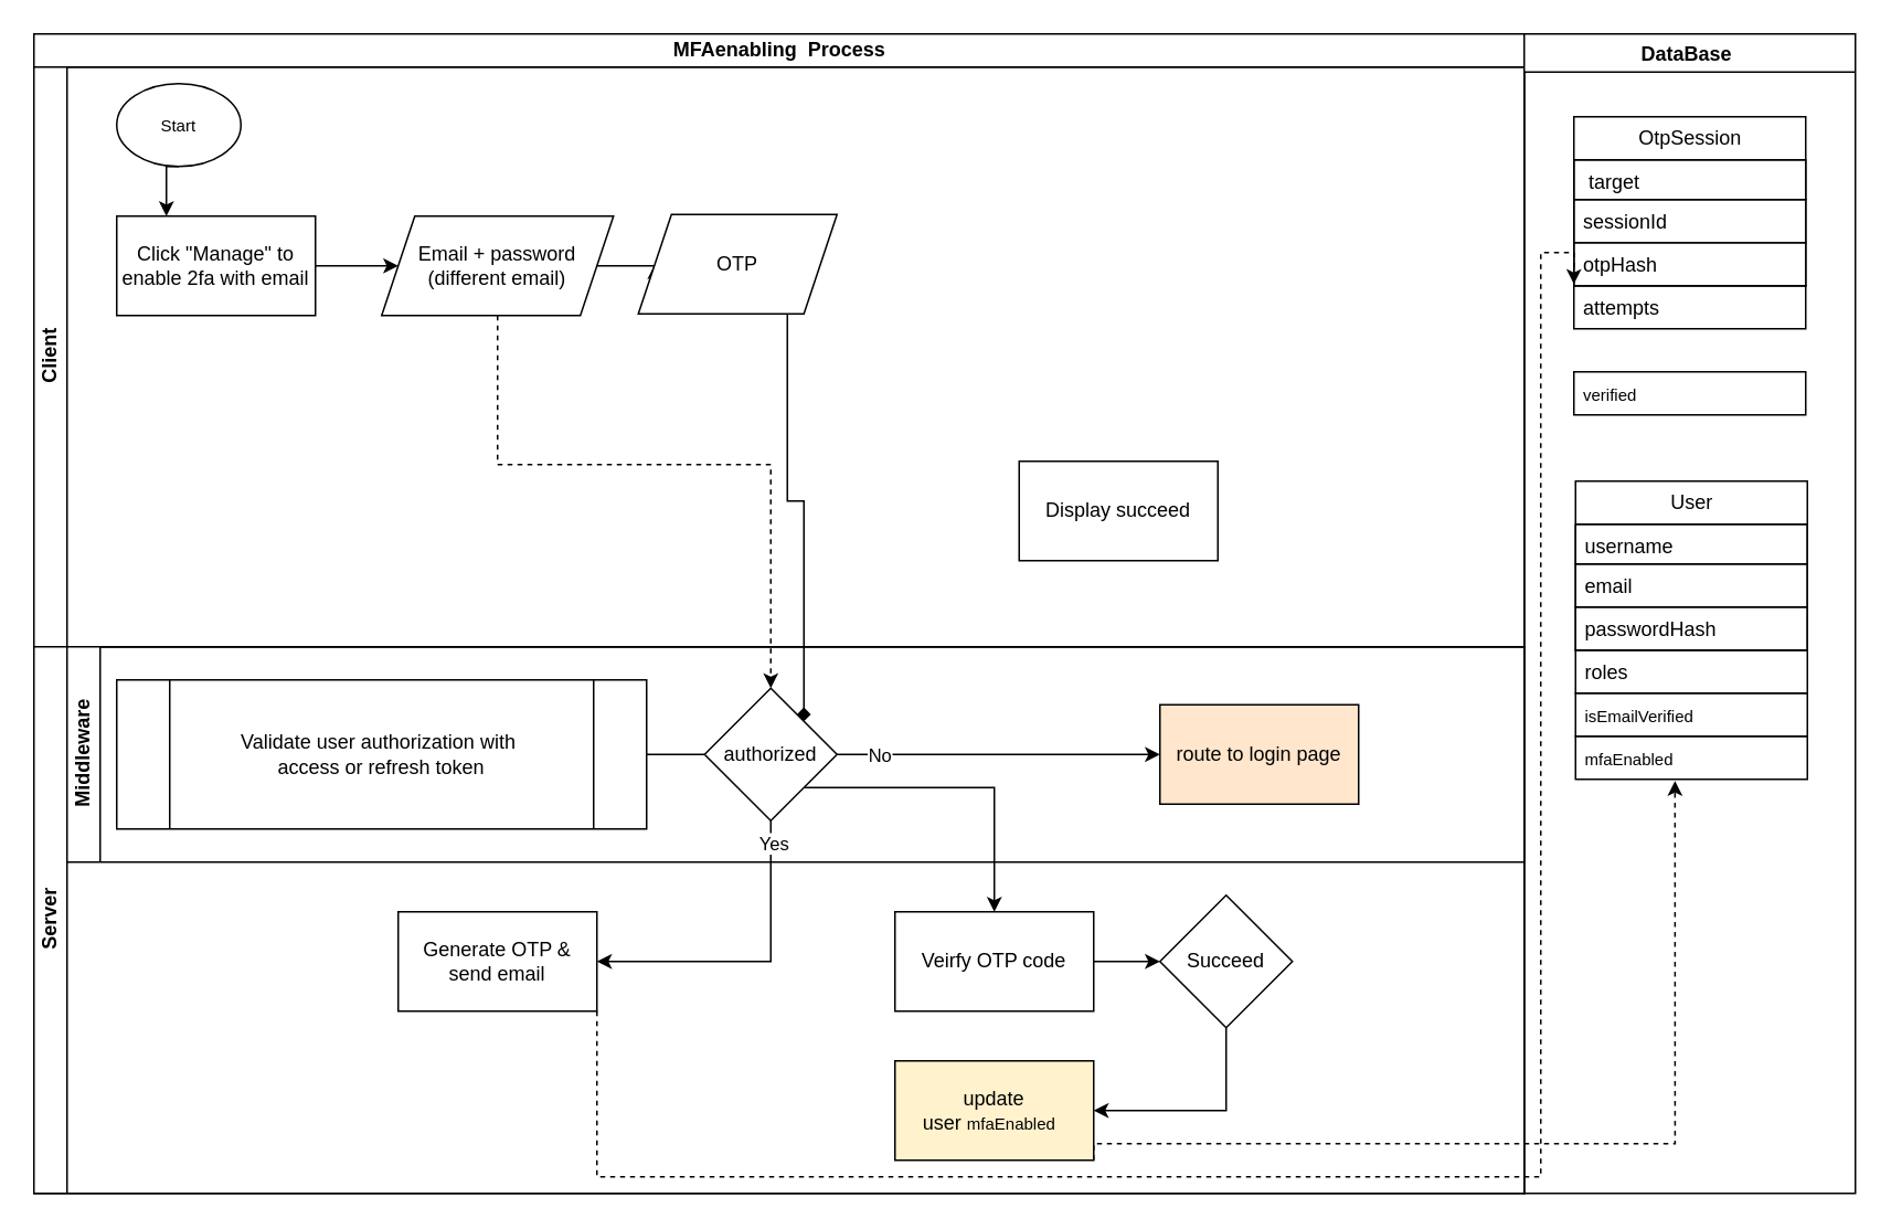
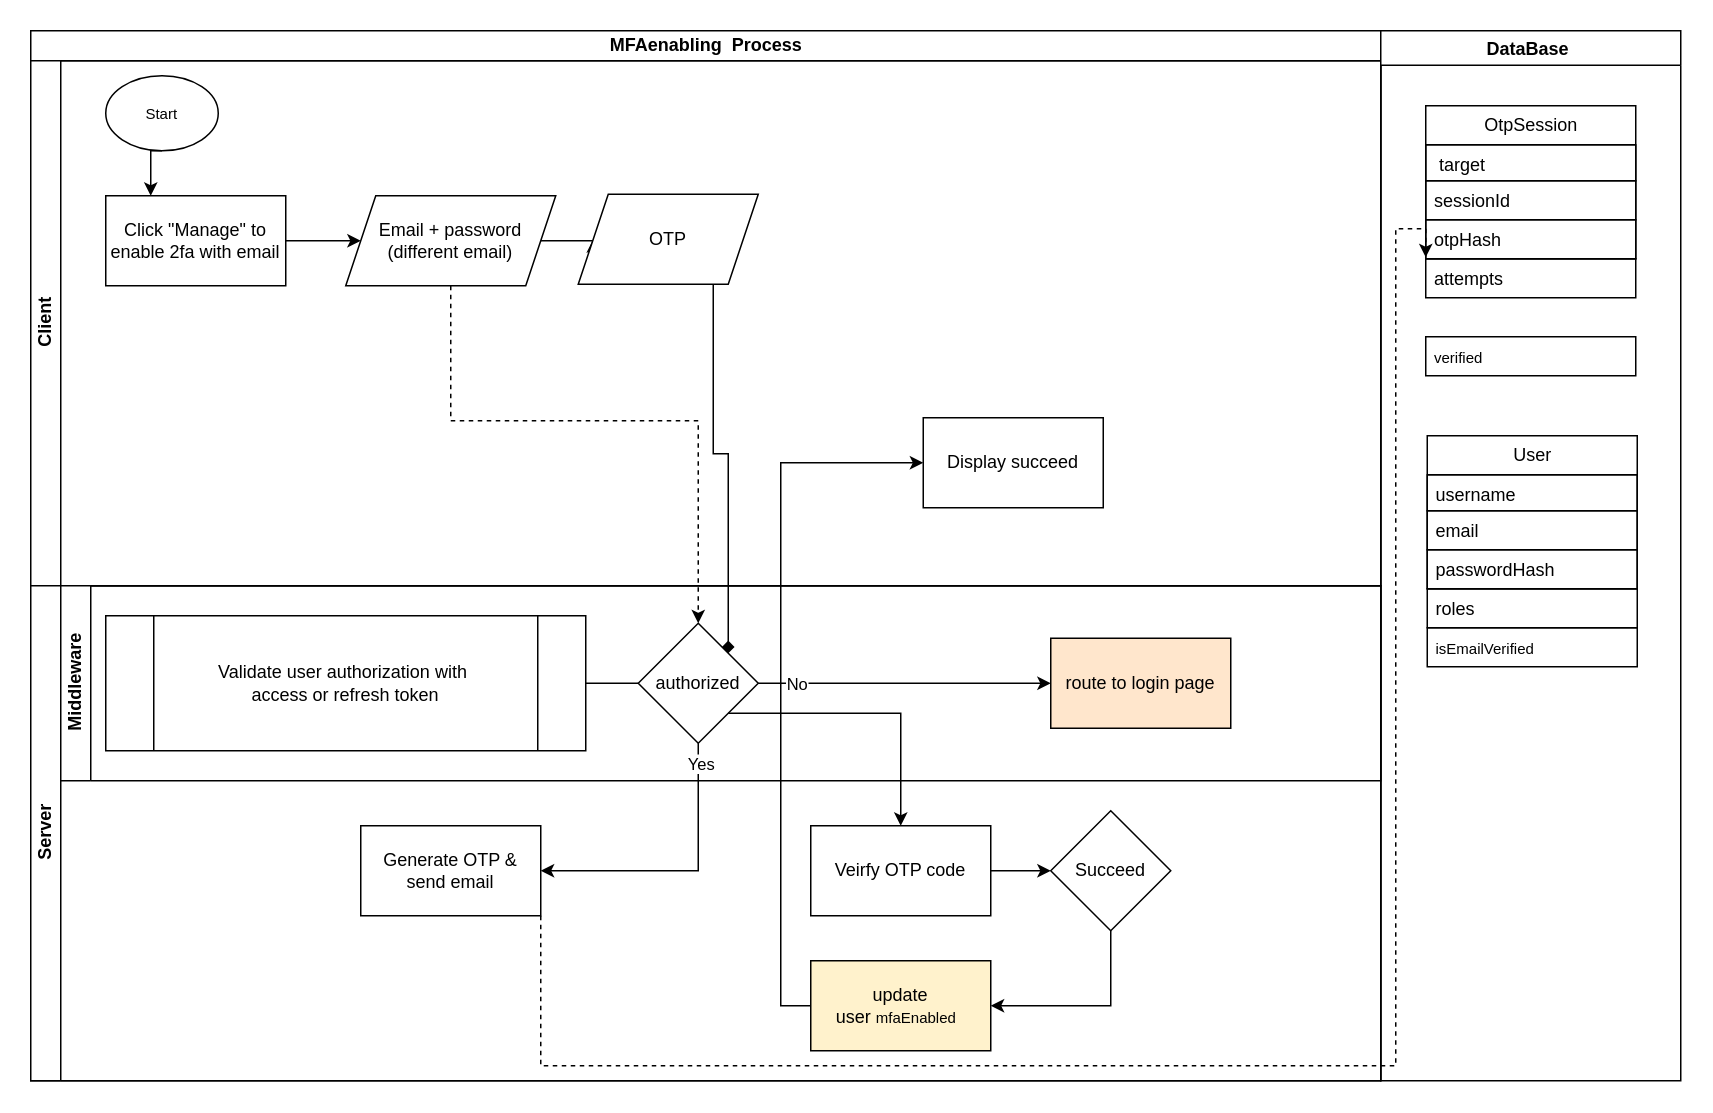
+ <mxCell id="31" style="edgeStyle=orthogonalEdgeStyle;rounded=0;orthogonalLoop=1;jettySize=auto;html=1;exitX=0;exitY=0.5;exitDx=0;exitDy=0;entryX=0;entryY=0.5;entryDx=0;entryDy=0;" edge="1" parent="2" source="28" target="11"><mxGeometry relative="1" as="geometry" /></mxCell>
- <mxCell id="47" value="&lt;font style=&quot;font-size: 10px;&quot;&gt;mfaEnabled&amp;nbsp;&amp;nbsp;&lt;/font&gt;" style="text;strokeColor=default;fillColor=none;align=left;verticalAlign=top;spacingLeft=4;spacingRight=4;overflow=hidden;rotatable=0;points=[[0,0.5],[1,0.5]];portConstraint=eastwest;whiteSpace=wrap;html=1;" vertex="1" parent="40"><mxGeometry y="154" width="140" height="26" as="geometry" /></mxCell>
- <mxCell id="48" style="edgeStyle=orthogonalEdgeStyle;rounded=0;orthogonalLoop=1;jettySize=auto;html=1;exitX=1;exitY=1;exitDx=0;exitDy=0;entryX=0.429;entryY=1.038;entryDx=0;entryDy=0;entryPerimeter=0;dashed=1;" edge="1" parent="1" source="28" target="47"><mxGeometry relative="1" as="geometry"><Array as="points"><mxPoint x="660" y="690" /><mxPoint x="1011" y="690" /></Array></mxGeometry></mxCell>
